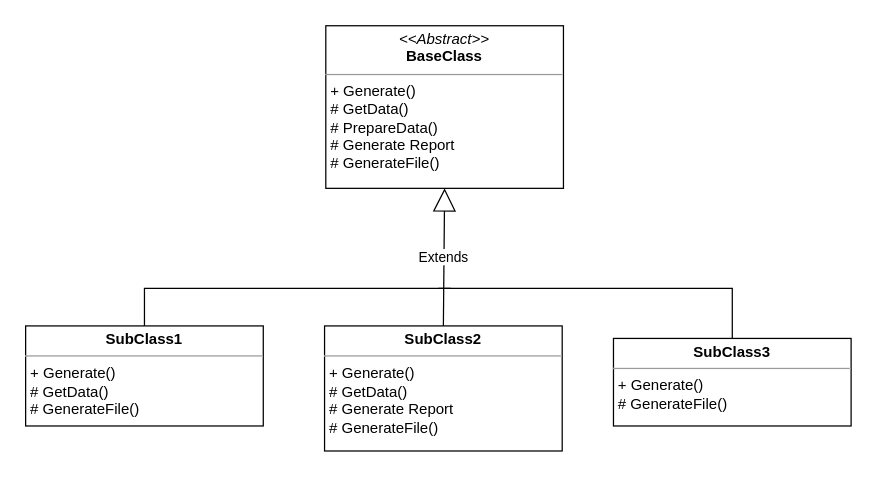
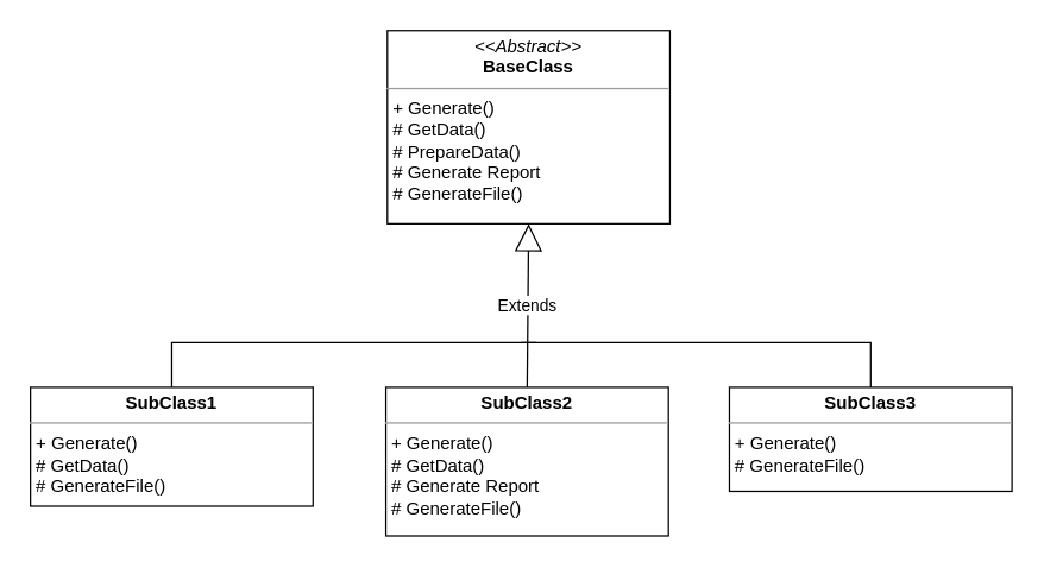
- <mxCell id="4" value="&lt;p style=&quot;margin:0px;margin-top:4px;text-align:center;&quot;&gt;&lt;b&gt;SubClass3&lt;/b&gt;&lt;/p&gt;&lt;hr size=&quot;1&quot;&gt;&lt;p style=&quot;margin:0px;margin-left:4px;&quot;&gt;&lt;/p&gt;&lt;p style=&quot;margin:0px;margin-left:4px;&quot;&gt;+ Generate()&lt;/p&gt;&lt;p style=&quot;margin:0px;margin-left:4px;&quot;&gt;&lt;span style=&quot;background-color: initial;&quot;&gt;# GenerateFile()&lt;/span&gt;&lt;br&gt;&lt;/p&gt;" style="verticalAlign=top;align=left;overflow=fill;fontSize=12;fontFamily=Helvetica;html=1;" vertex="1" parent="1"><mxGeometry x="490" y="270" width="190" height="70" as="geometry" /></mxCell>
+ <mxCell id="4" value="&lt;p style=&quot;margin:0px;margin-top:4px;text-align:center;&quot;&gt;&lt;b&gt;SubClass3&lt;/b&gt;&lt;/p&gt;&lt;hr size=&quot;1&quot;&gt;&lt;p style=&quot;margin:0px;margin-left:4px;&quot;&gt;&lt;/p&gt;&lt;p style=&quot;margin:0px;margin-left:4px;&quot;&gt;+ Generate()&lt;/p&gt;&lt;p style=&quot;margin:0px;margin-left:4px;&quot;&gt;&lt;span style=&quot;background-color: initial;&quot;&gt;# GenerateFile()&lt;/span&gt;&lt;br&gt;&lt;/p&gt;" style="verticalAlign=top;align=left;overflow=fill;fontSize=12;fontFamily=Helvetica;html=1;" vertex="1" parent="1"><mxGeometry x="490" y="260" width="190" height="70" as="geometry" /></mxCell>
